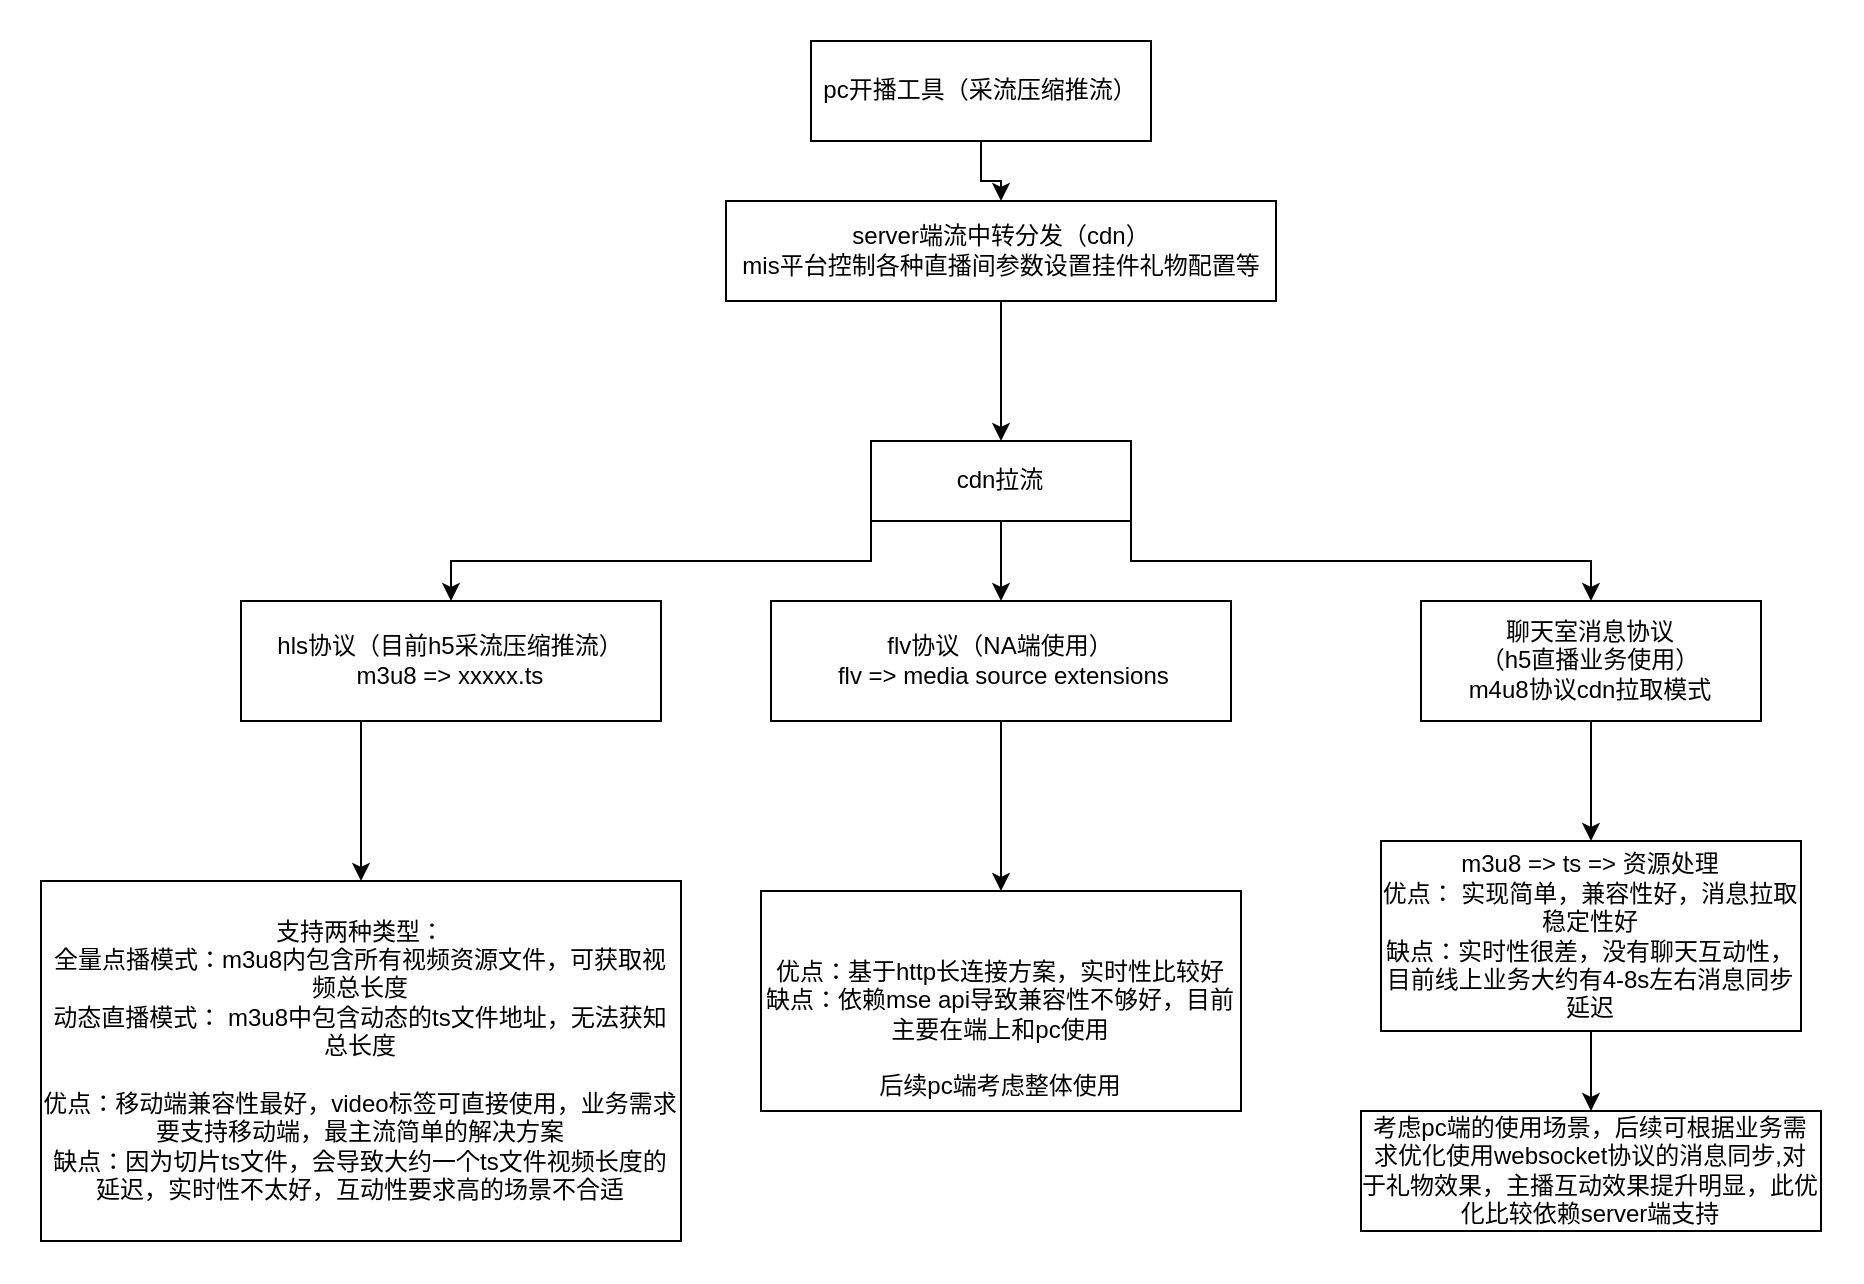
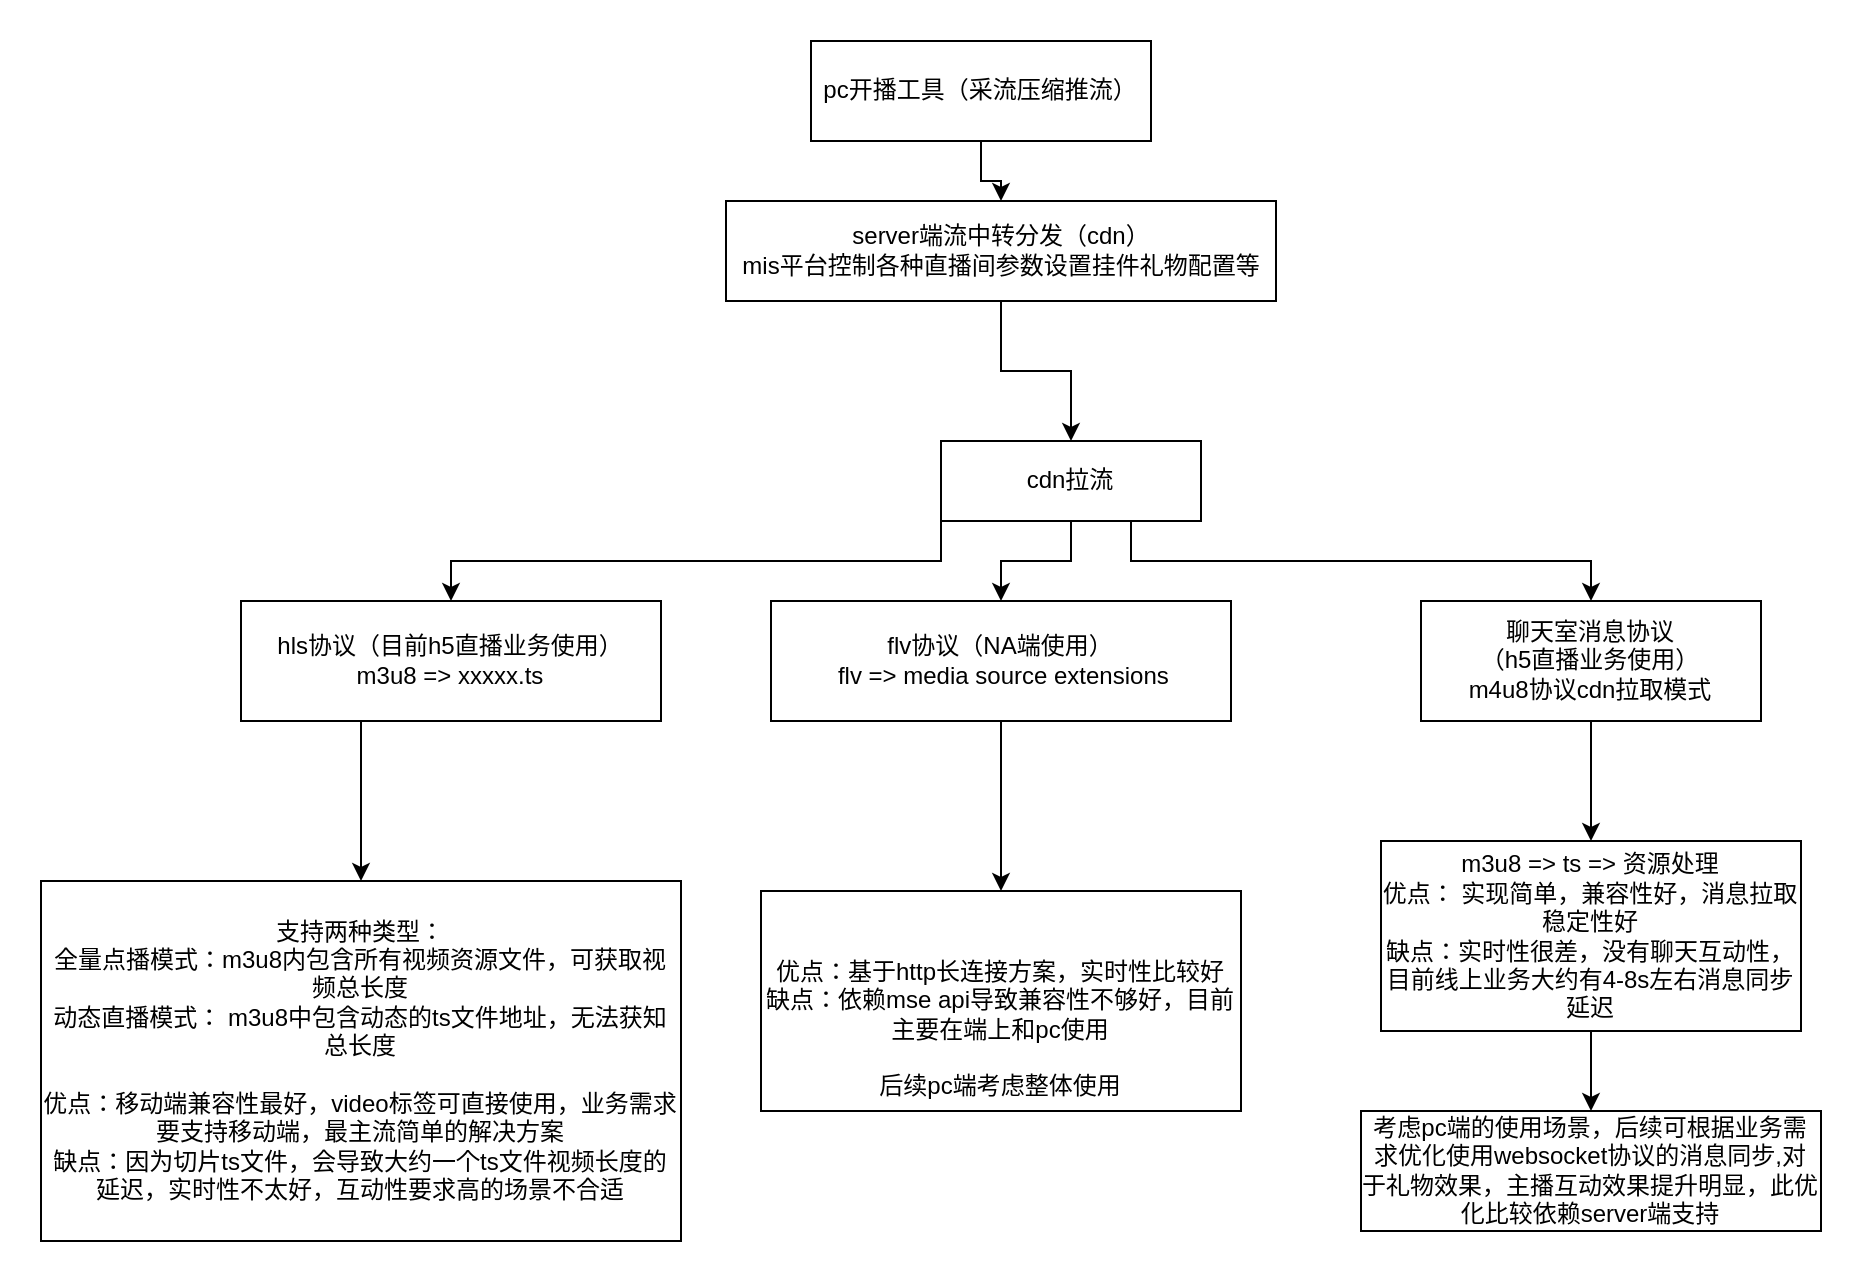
- <mxCell id="9" value="cdn拉流" style="rounded=0;whiteSpace=wrap;html=1;" vertex="1" parent="1"><mxGeometry x="435" y="220" width="130" height="40" as="geometry" /></mxCell>
+ <mxCell id="9" value="cdn拉流" style="rounded=0;whiteSpace=wrap;html=1;" vertex="1" parent="1"><mxGeometry x="470" y="220" width="130" height="40" as="geometry" /></mxCell>
- <mxCell id="11" value="hls协议（目前h5采流压缩推流）&lt;br&gt;m3u8 =&amp;gt; xxxxx.ts" style="rounded=0;whiteSpace=wrap;html=1;" vertex="1" parent="1"><mxGeometry x="120" y="300" width="210" height="60" as="geometry" /></mxCell>
+ <mxCell id="11" value="hls协议（目前h5直播业务使用）&lt;br&gt;m3u8 =&amp;gt; xxxxx.ts" style="rounded=0;whiteSpace=wrap;html=1;" vertex="1" parent="1"><mxGeometry x="120" y="300" width="210" height="60" as="geometry" /></mxCell>
